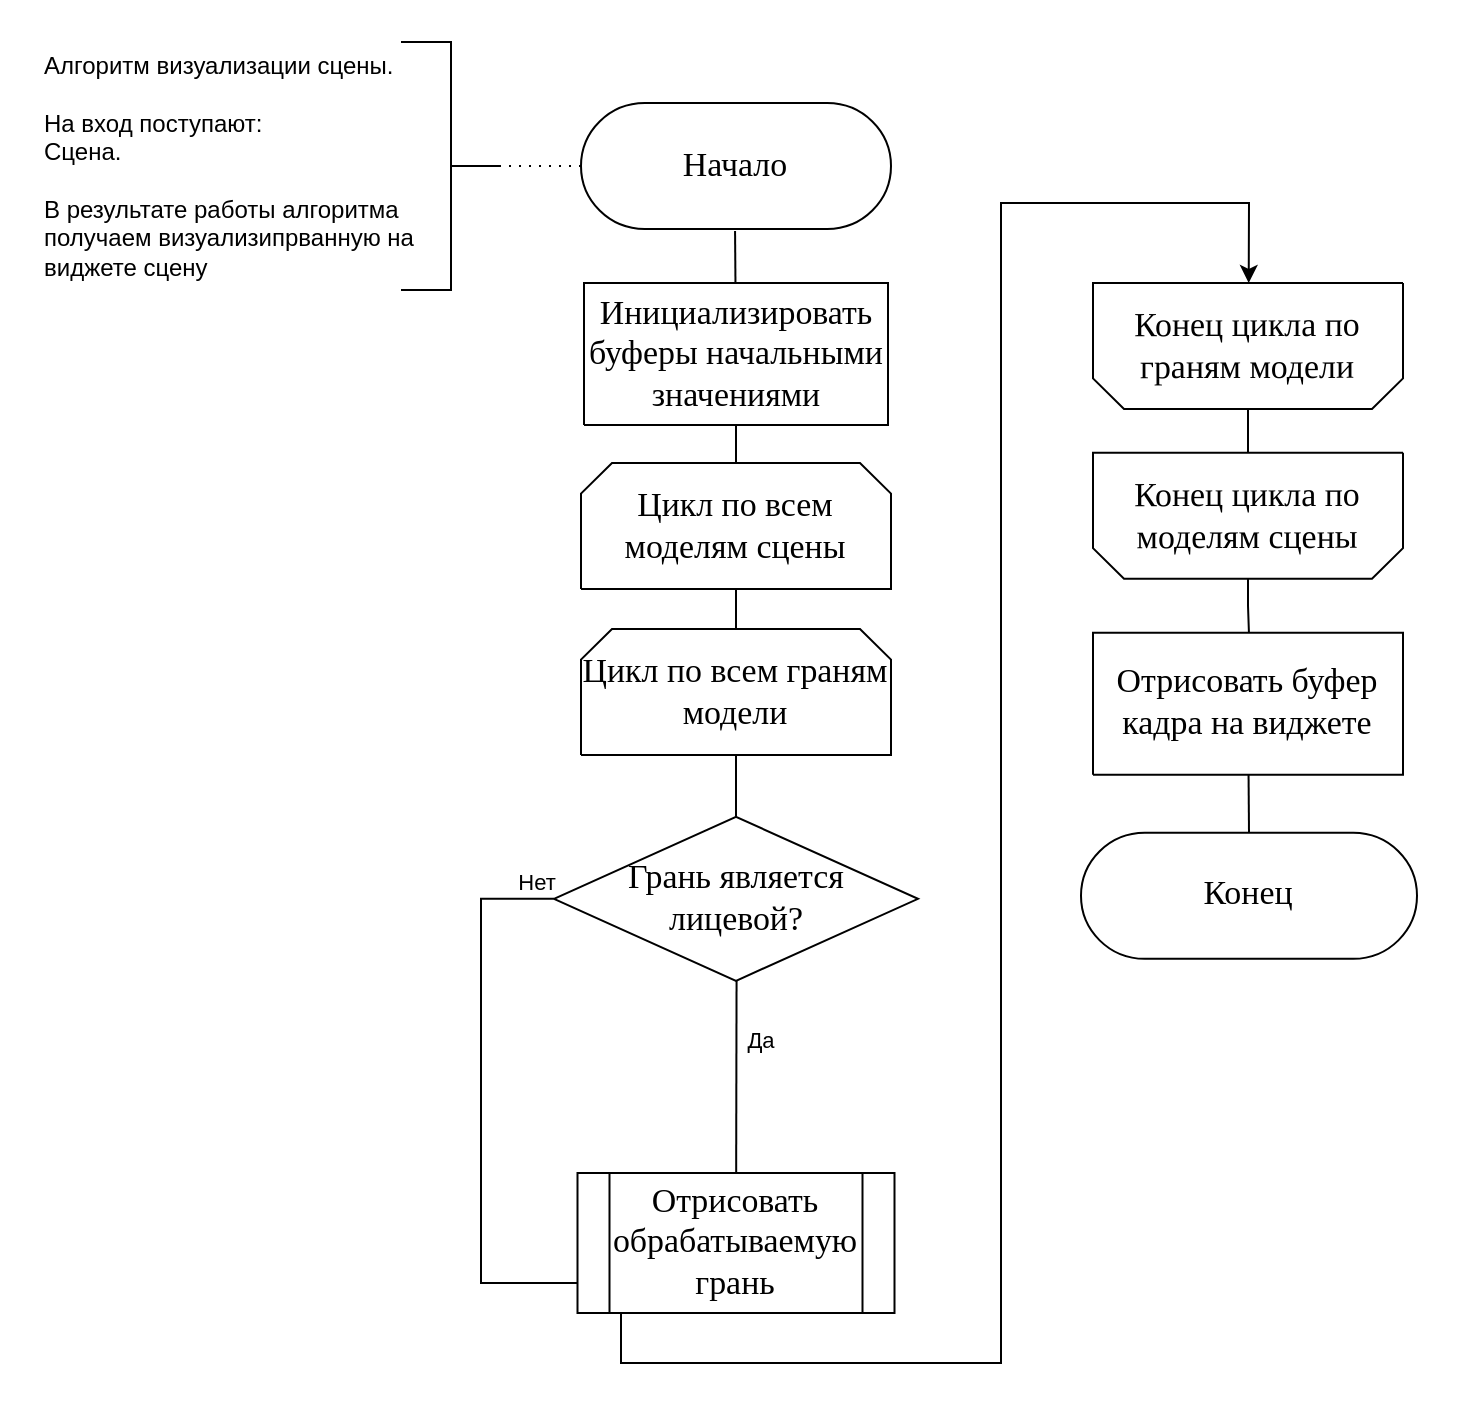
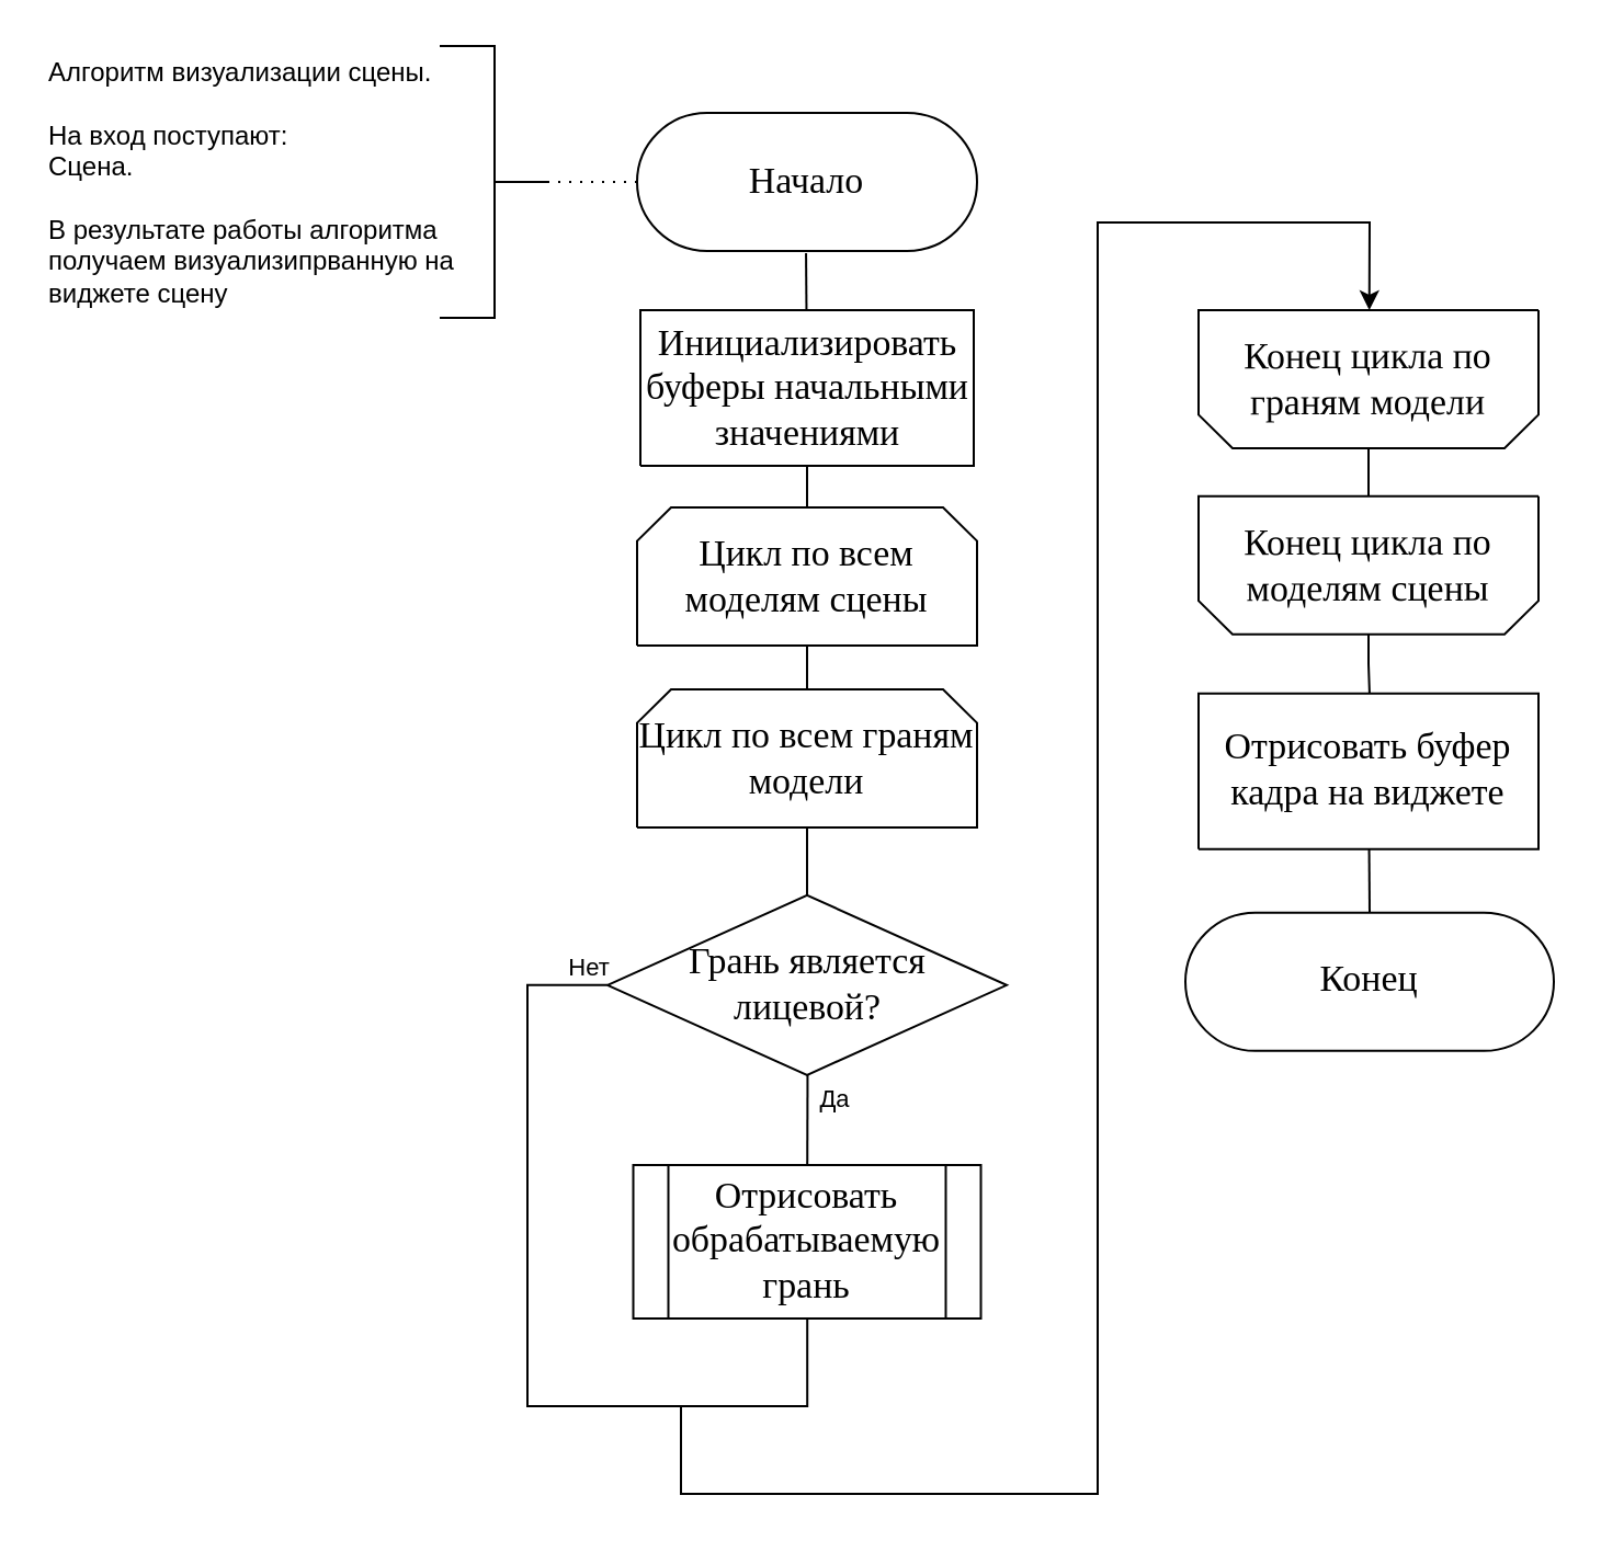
- <mxCell id="23" value="&lt;span style=&quot;font-family: Calibri; font-size: 16.93px;&quot;&gt;Отрисовать обрабатываемую грань&lt;/span&gt;" style="shape=process;whiteSpace=wrap;html=1;backgroundOutline=1;" parent="1" vertex="1"><mxGeometry x="288.25" y="586" width="158.5" height="70" as="geometry" /></mxCell>
+ <mxCell id="23" value="&lt;span style=&quot;font-family: Calibri; font-size: 16.93px;&quot;&gt;Отрисовать обрабатываемую грань&lt;/span&gt;" style="shape=process;whiteSpace=wrap;html=1;backgroundOutline=1;" parent="1" vertex="1"><mxGeometry x="288.25" y="531" width="158.5" height="70" as="geometry" /></mxCell>
